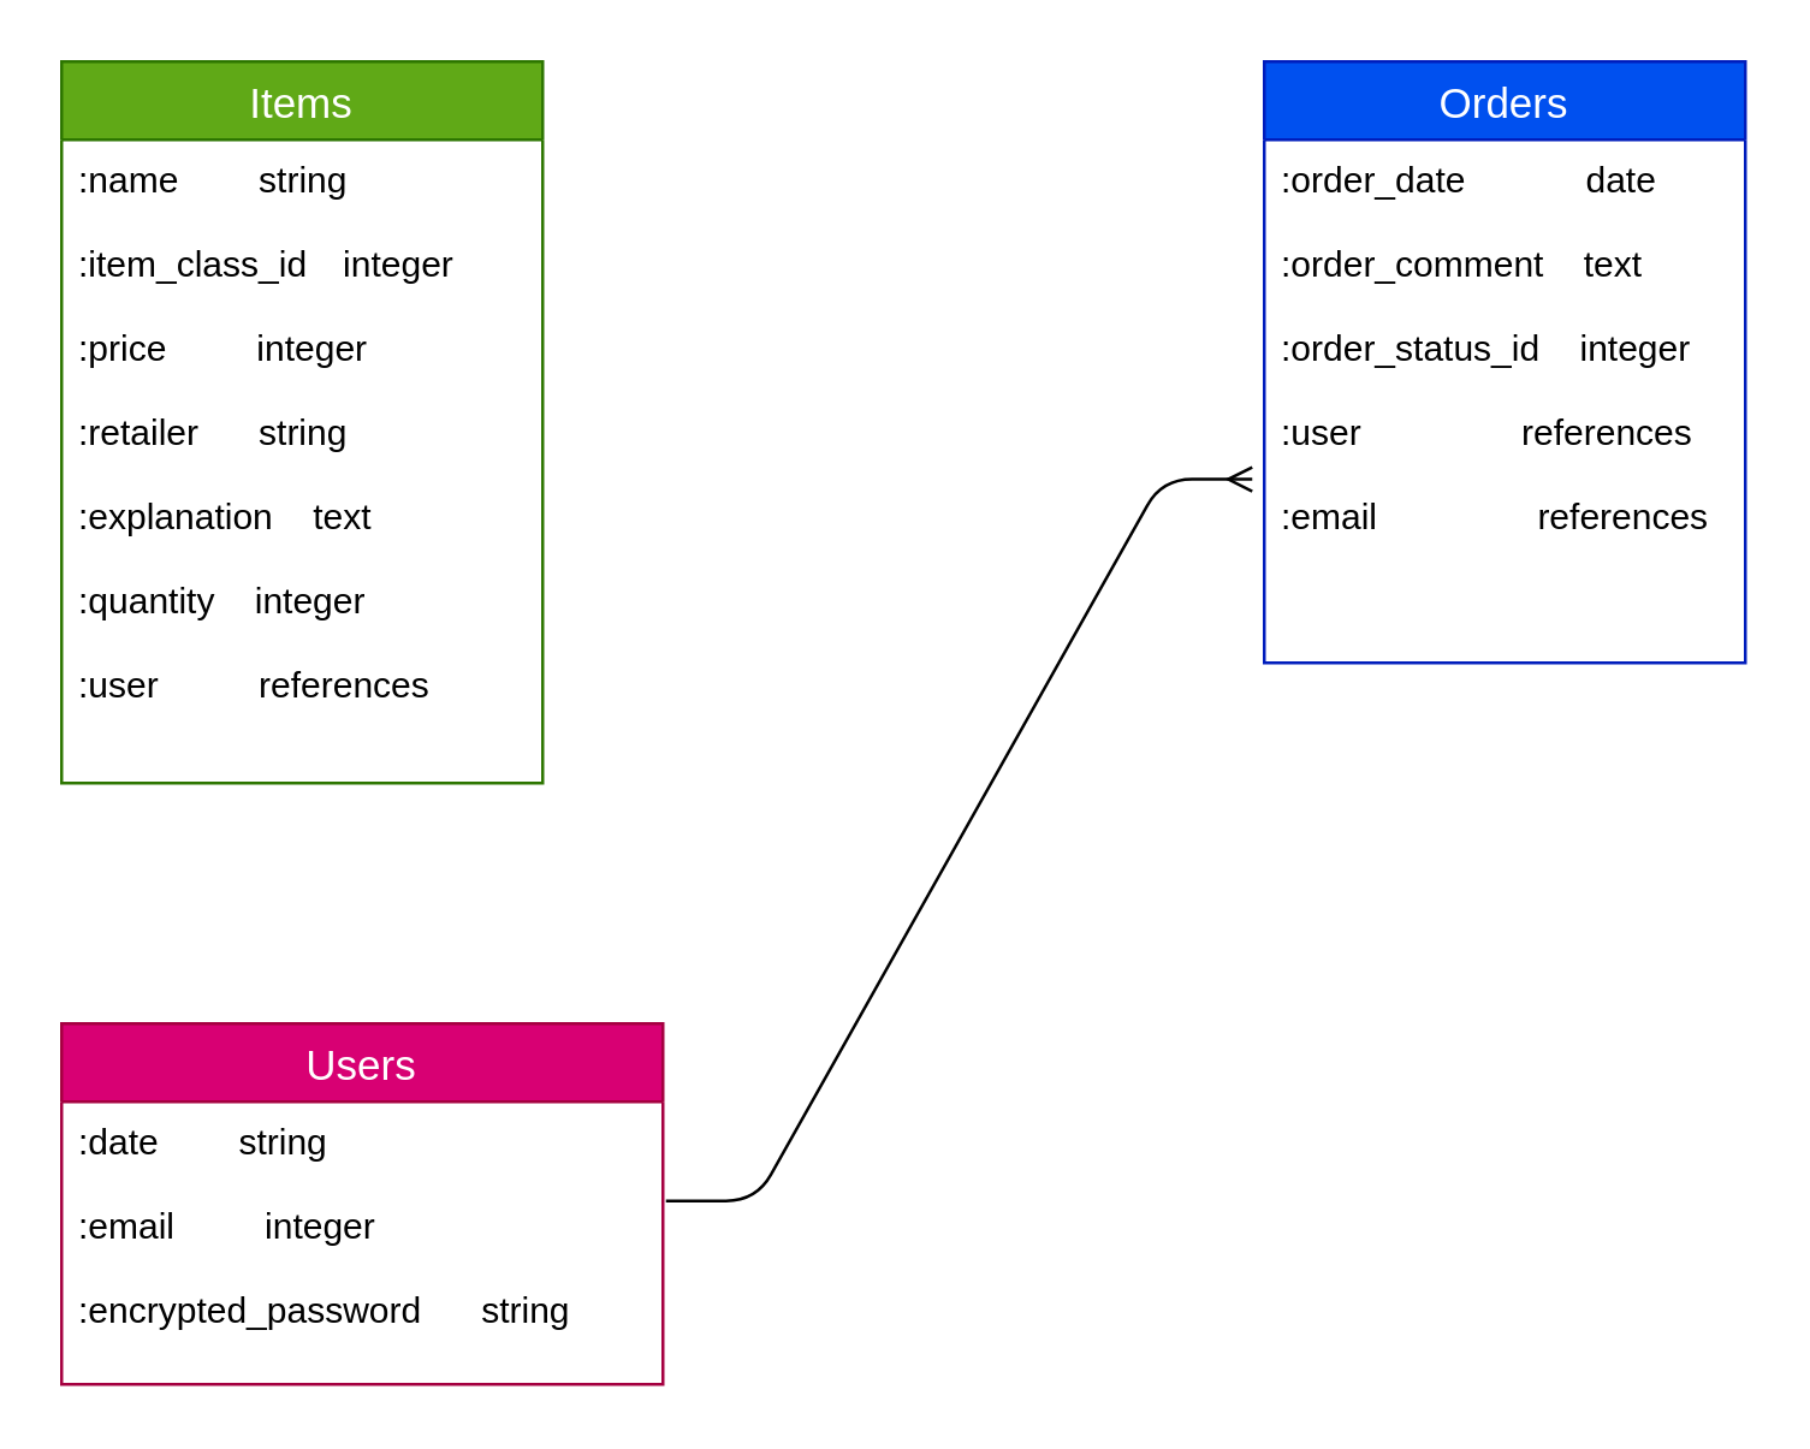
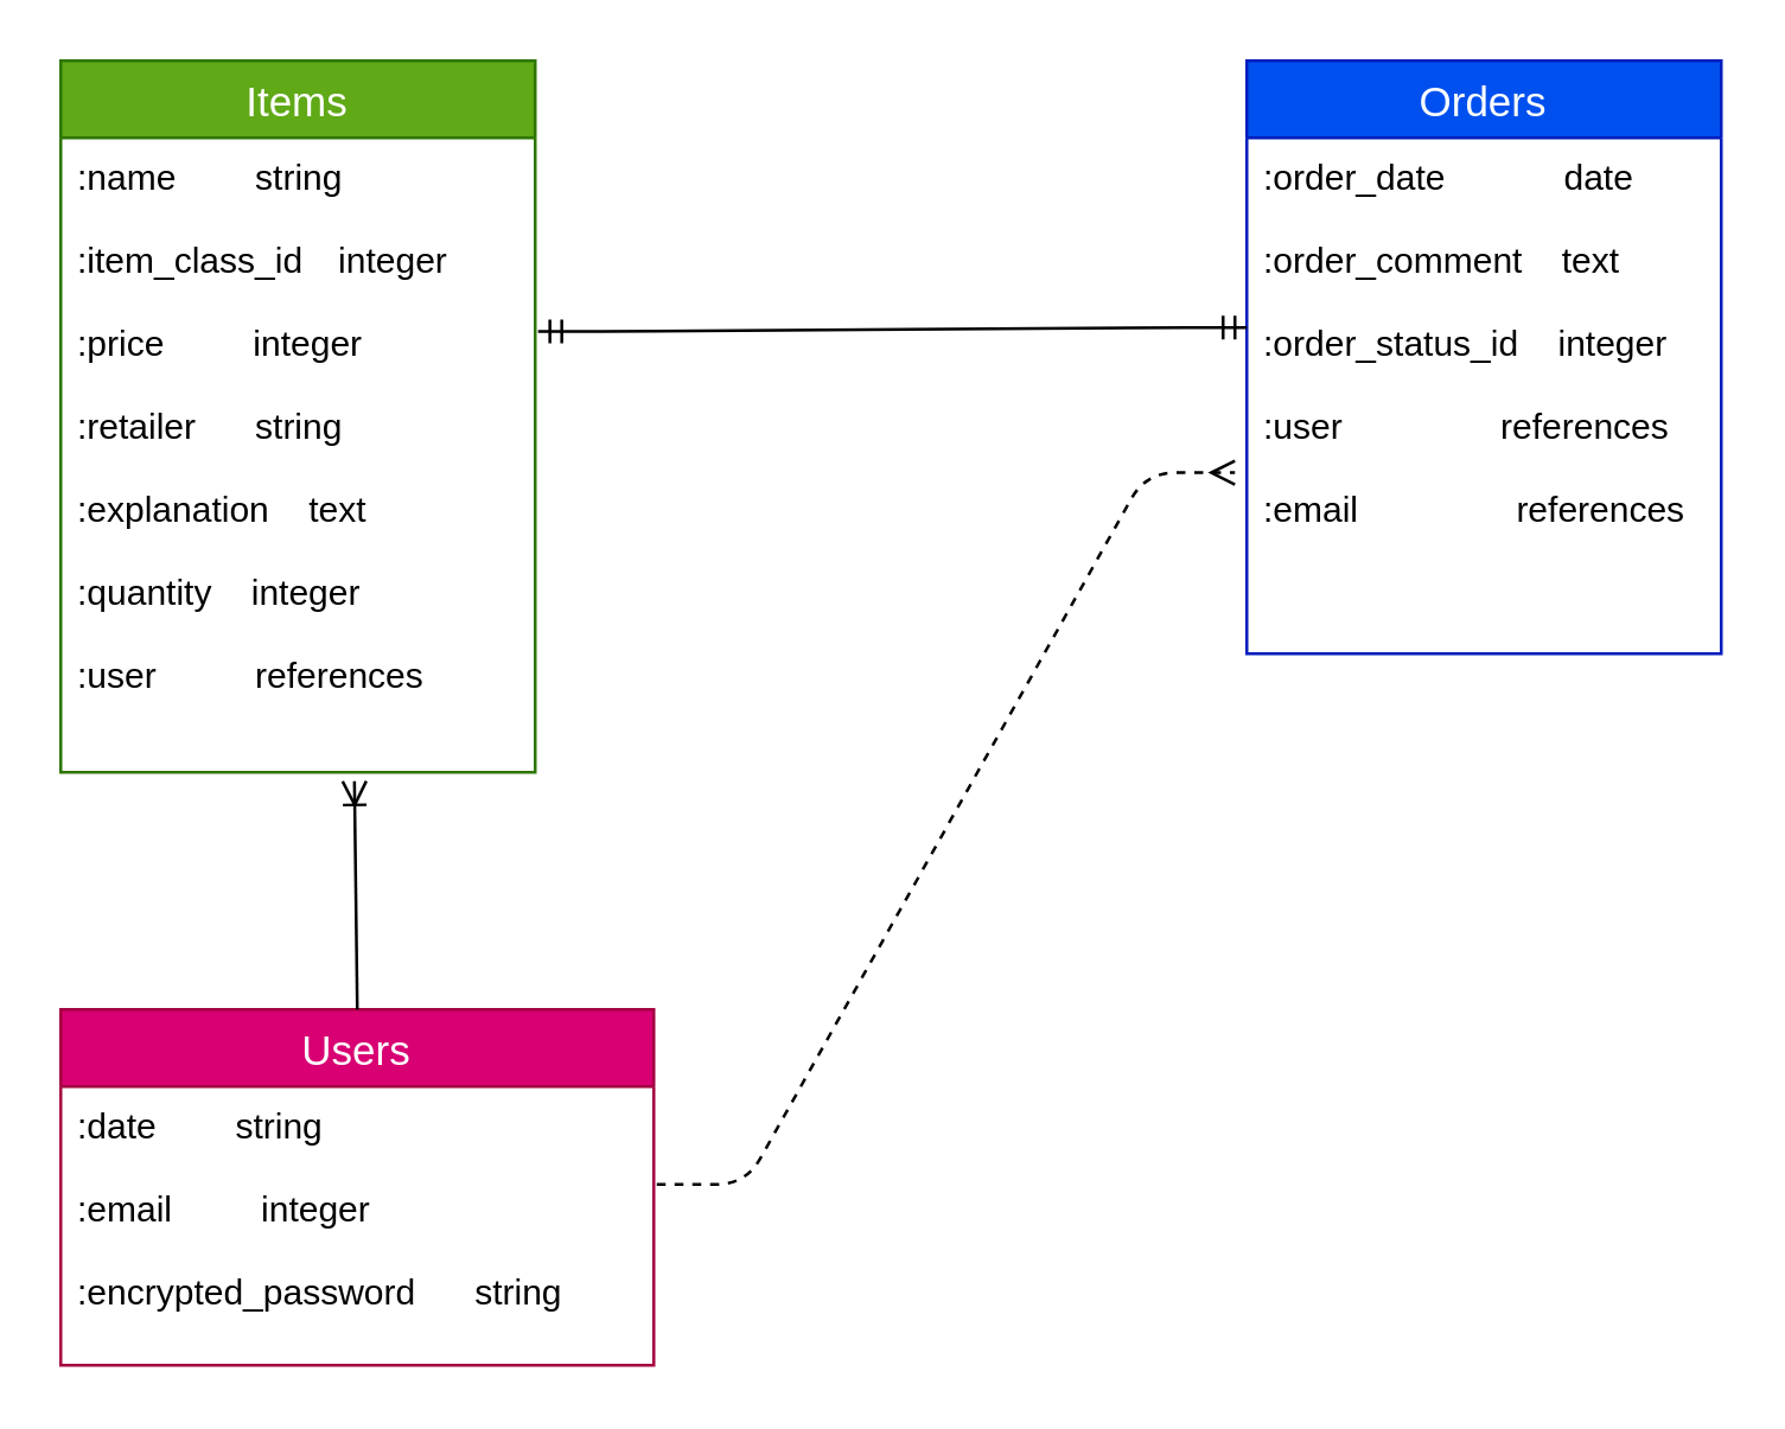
+ <mxCell id="9" value="" style="edgeStyle=entityRelationEdgeStyle;fontSize=12;html=1;endArrow=ERmandOne;startArrow=ERmandOne;exitX=1.006;exitY=0.305;exitDx=0;exitDy=0;exitPerimeter=0;entryX=0;entryY=0.368;entryDx=0;entryDy=0;entryPerimeter=0;" parent="1" source="3" edge="1" target="7"><mxGeometry width="100" height="100" relative="1" as="geometry"><mxPoint x="320" y="160" as="sourcePoint" /><mxPoint x="420" y="60" as="targetPoint" /></mxGeometry></mxCell>
- <mxCell id="8" value="" style="edgeStyle=entityRelationEdgeStyle;fontSize=12;html=1;endArrow=ERmany;exitX=1.005;exitY=0.351;exitDx=0;exitDy=0;exitPerimeter=0;entryX=-0.025;entryY=0.649;entryDx=0;entryDy=0;entryPerimeter=0;" parent="1" source="5" target="7" edge="1"><mxGeometry width="100" height="100" relative="1" as="geometry"><mxPoint x="160" y="400" as="sourcePoint" /><mxPoint x="260" y="300" as="targetPoint" /></mxGeometry></mxCell>
+ <mxCell id="8" value="" style="edgeStyle=entityRelationEdgeStyle;fontSize=12;html=1;endArrow=ERmany;exitX=1.005;exitY=0.351;exitDx=0;exitDy=0;exitPerimeter=0;entryX=-0.025;entryY=0.649;entryDx=0;entryDy=0;entryPerimeter=0;dashed=1;" parent="1" source="5" target="7" edge="1"><mxGeometry width="100" height="100" relative="1" as="geometry"><mxPoint x="160" y="400" as="sourcePoint" /><mxPoint x="260" y="300" as="targetPoint" /></mxGeometry></mxCell>
+ <mxCell id="10" value="" style="endArrow=none;html=1;rounded=0;entryX=0.5;entryY=0;entryDx=0;entryDy=0;exitX=0.619;exitY=1.014;exitDx=0;exitDy=0;exitPerimeter=0;startArrow=ERoneToMany;startFill=0;" edge="1" parent="1" source="3" target="4"><mxGeometry relative="1" as="geometry"><mxPoint x="120" y="270" as="sourcePoint" /><mxPoint x="290" y="250" as="targetPoint" /></mxGeometry></mxCell>
